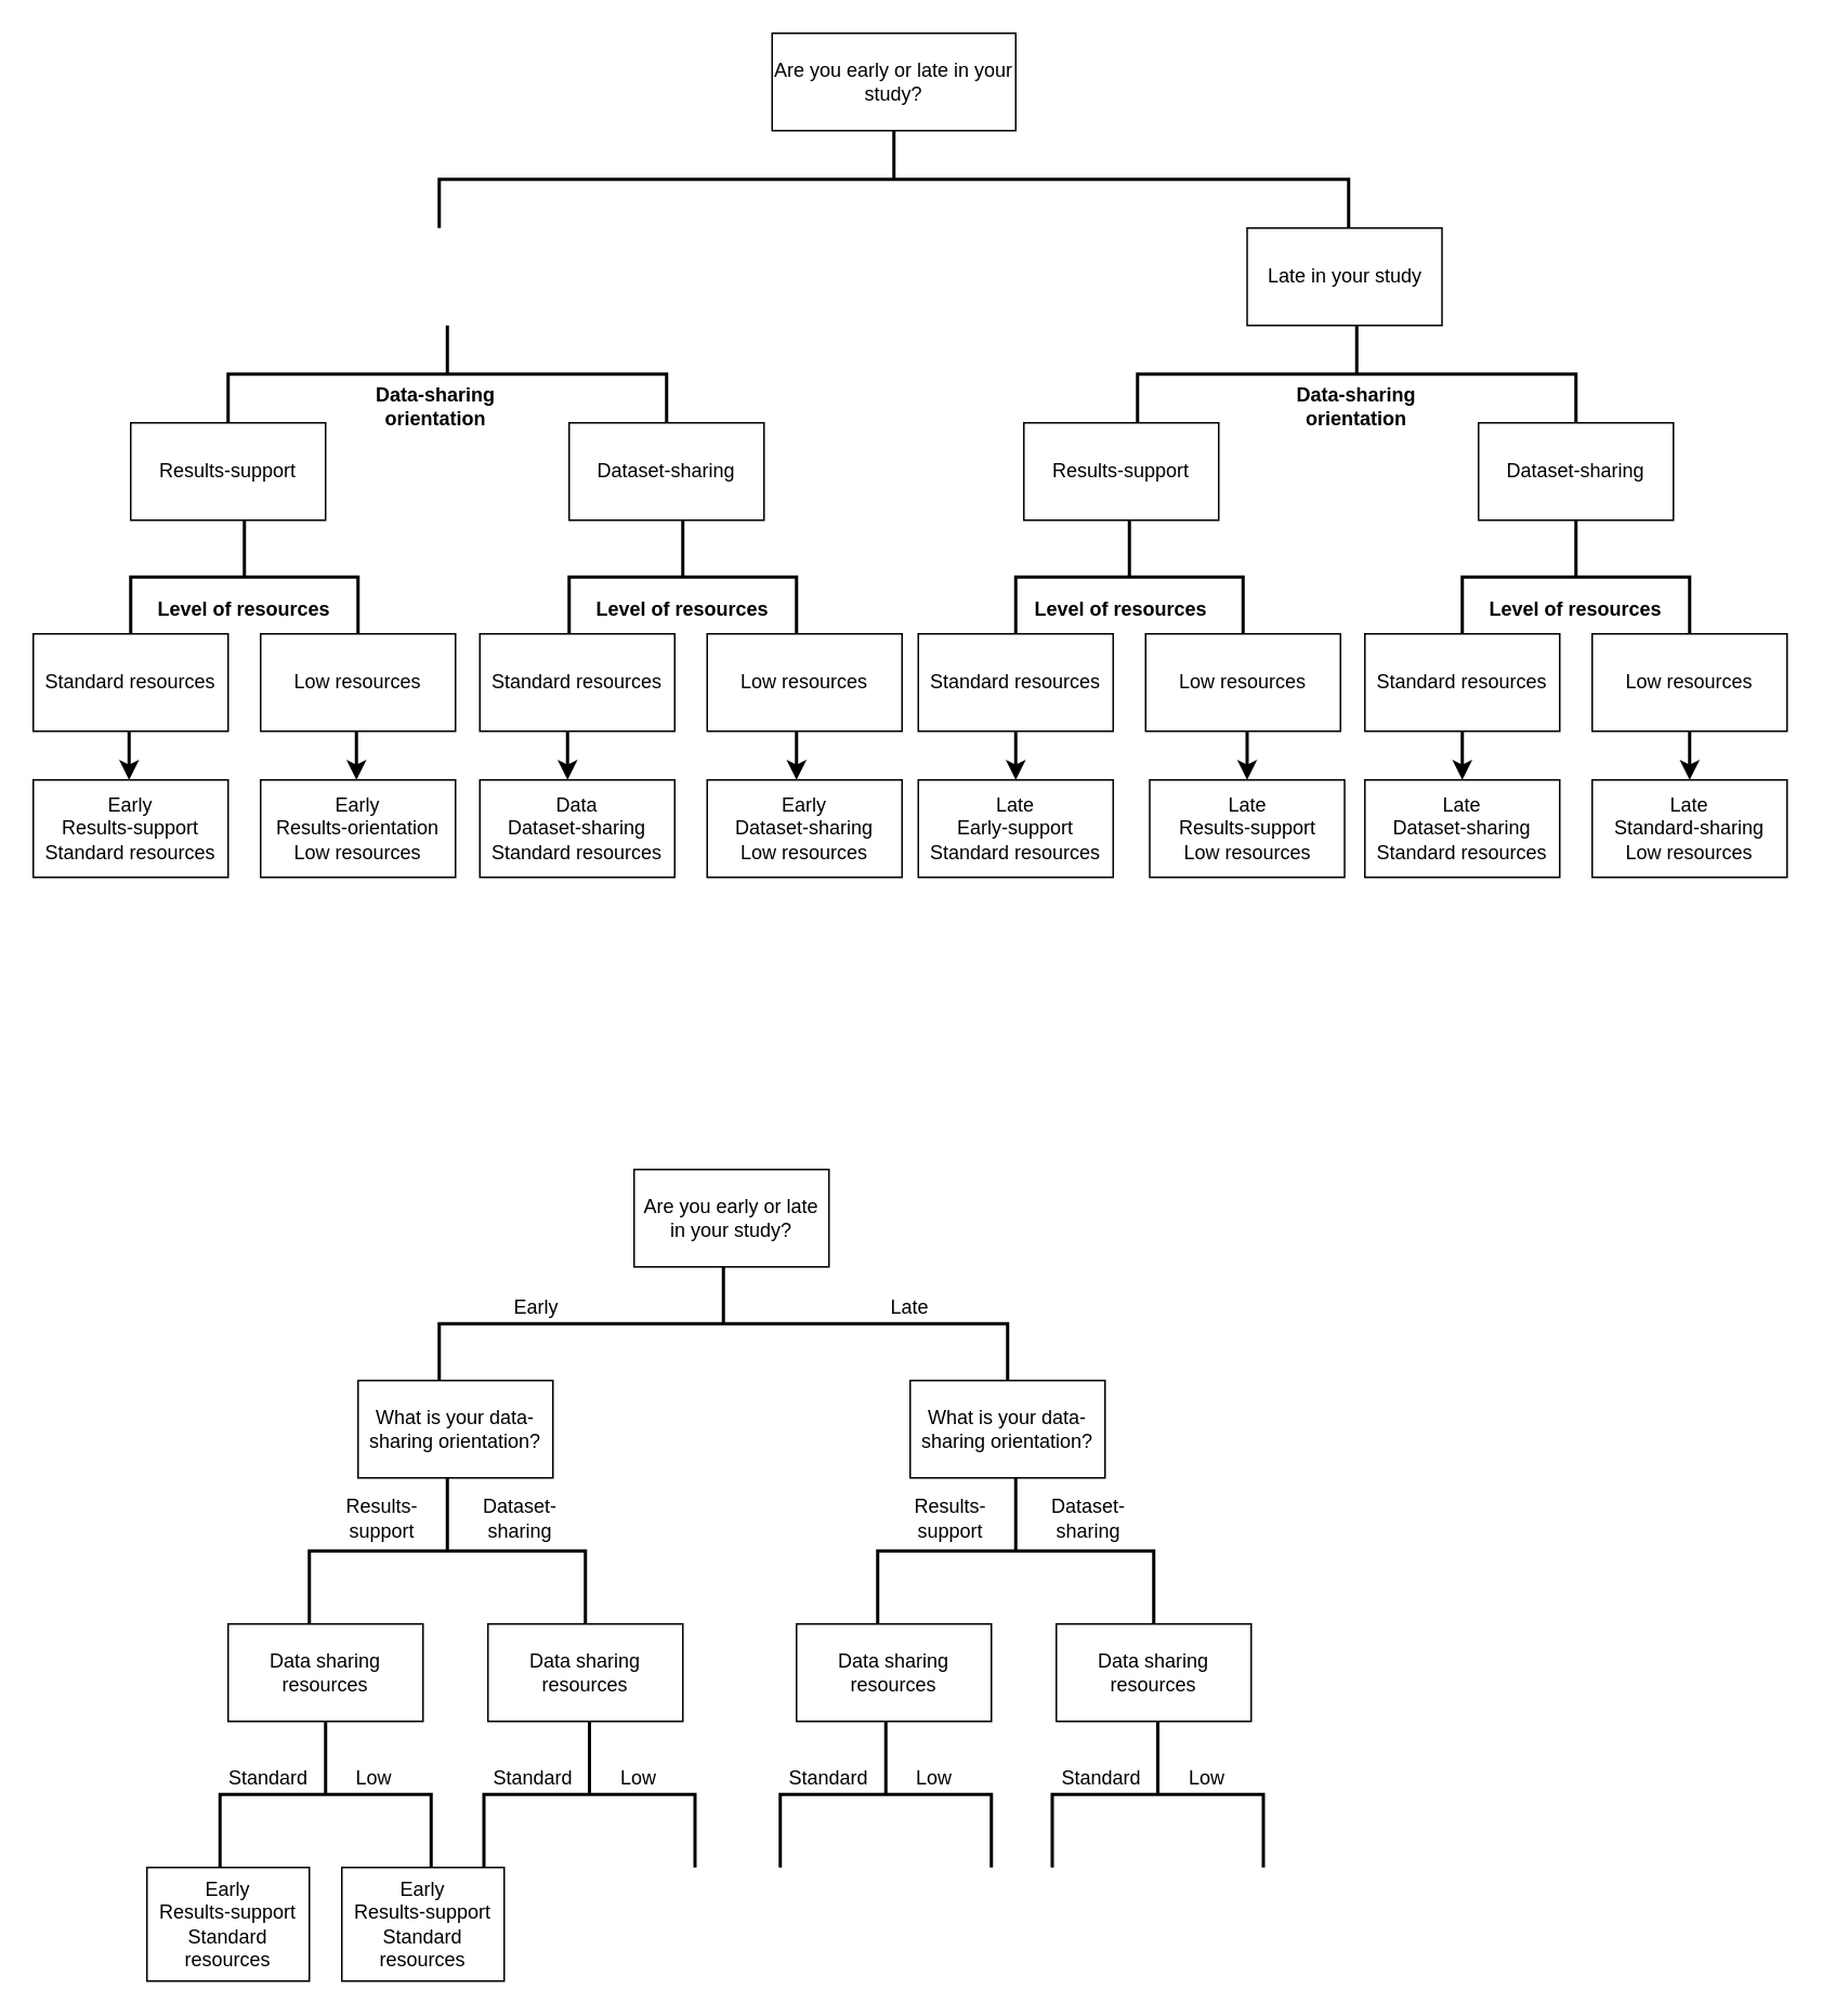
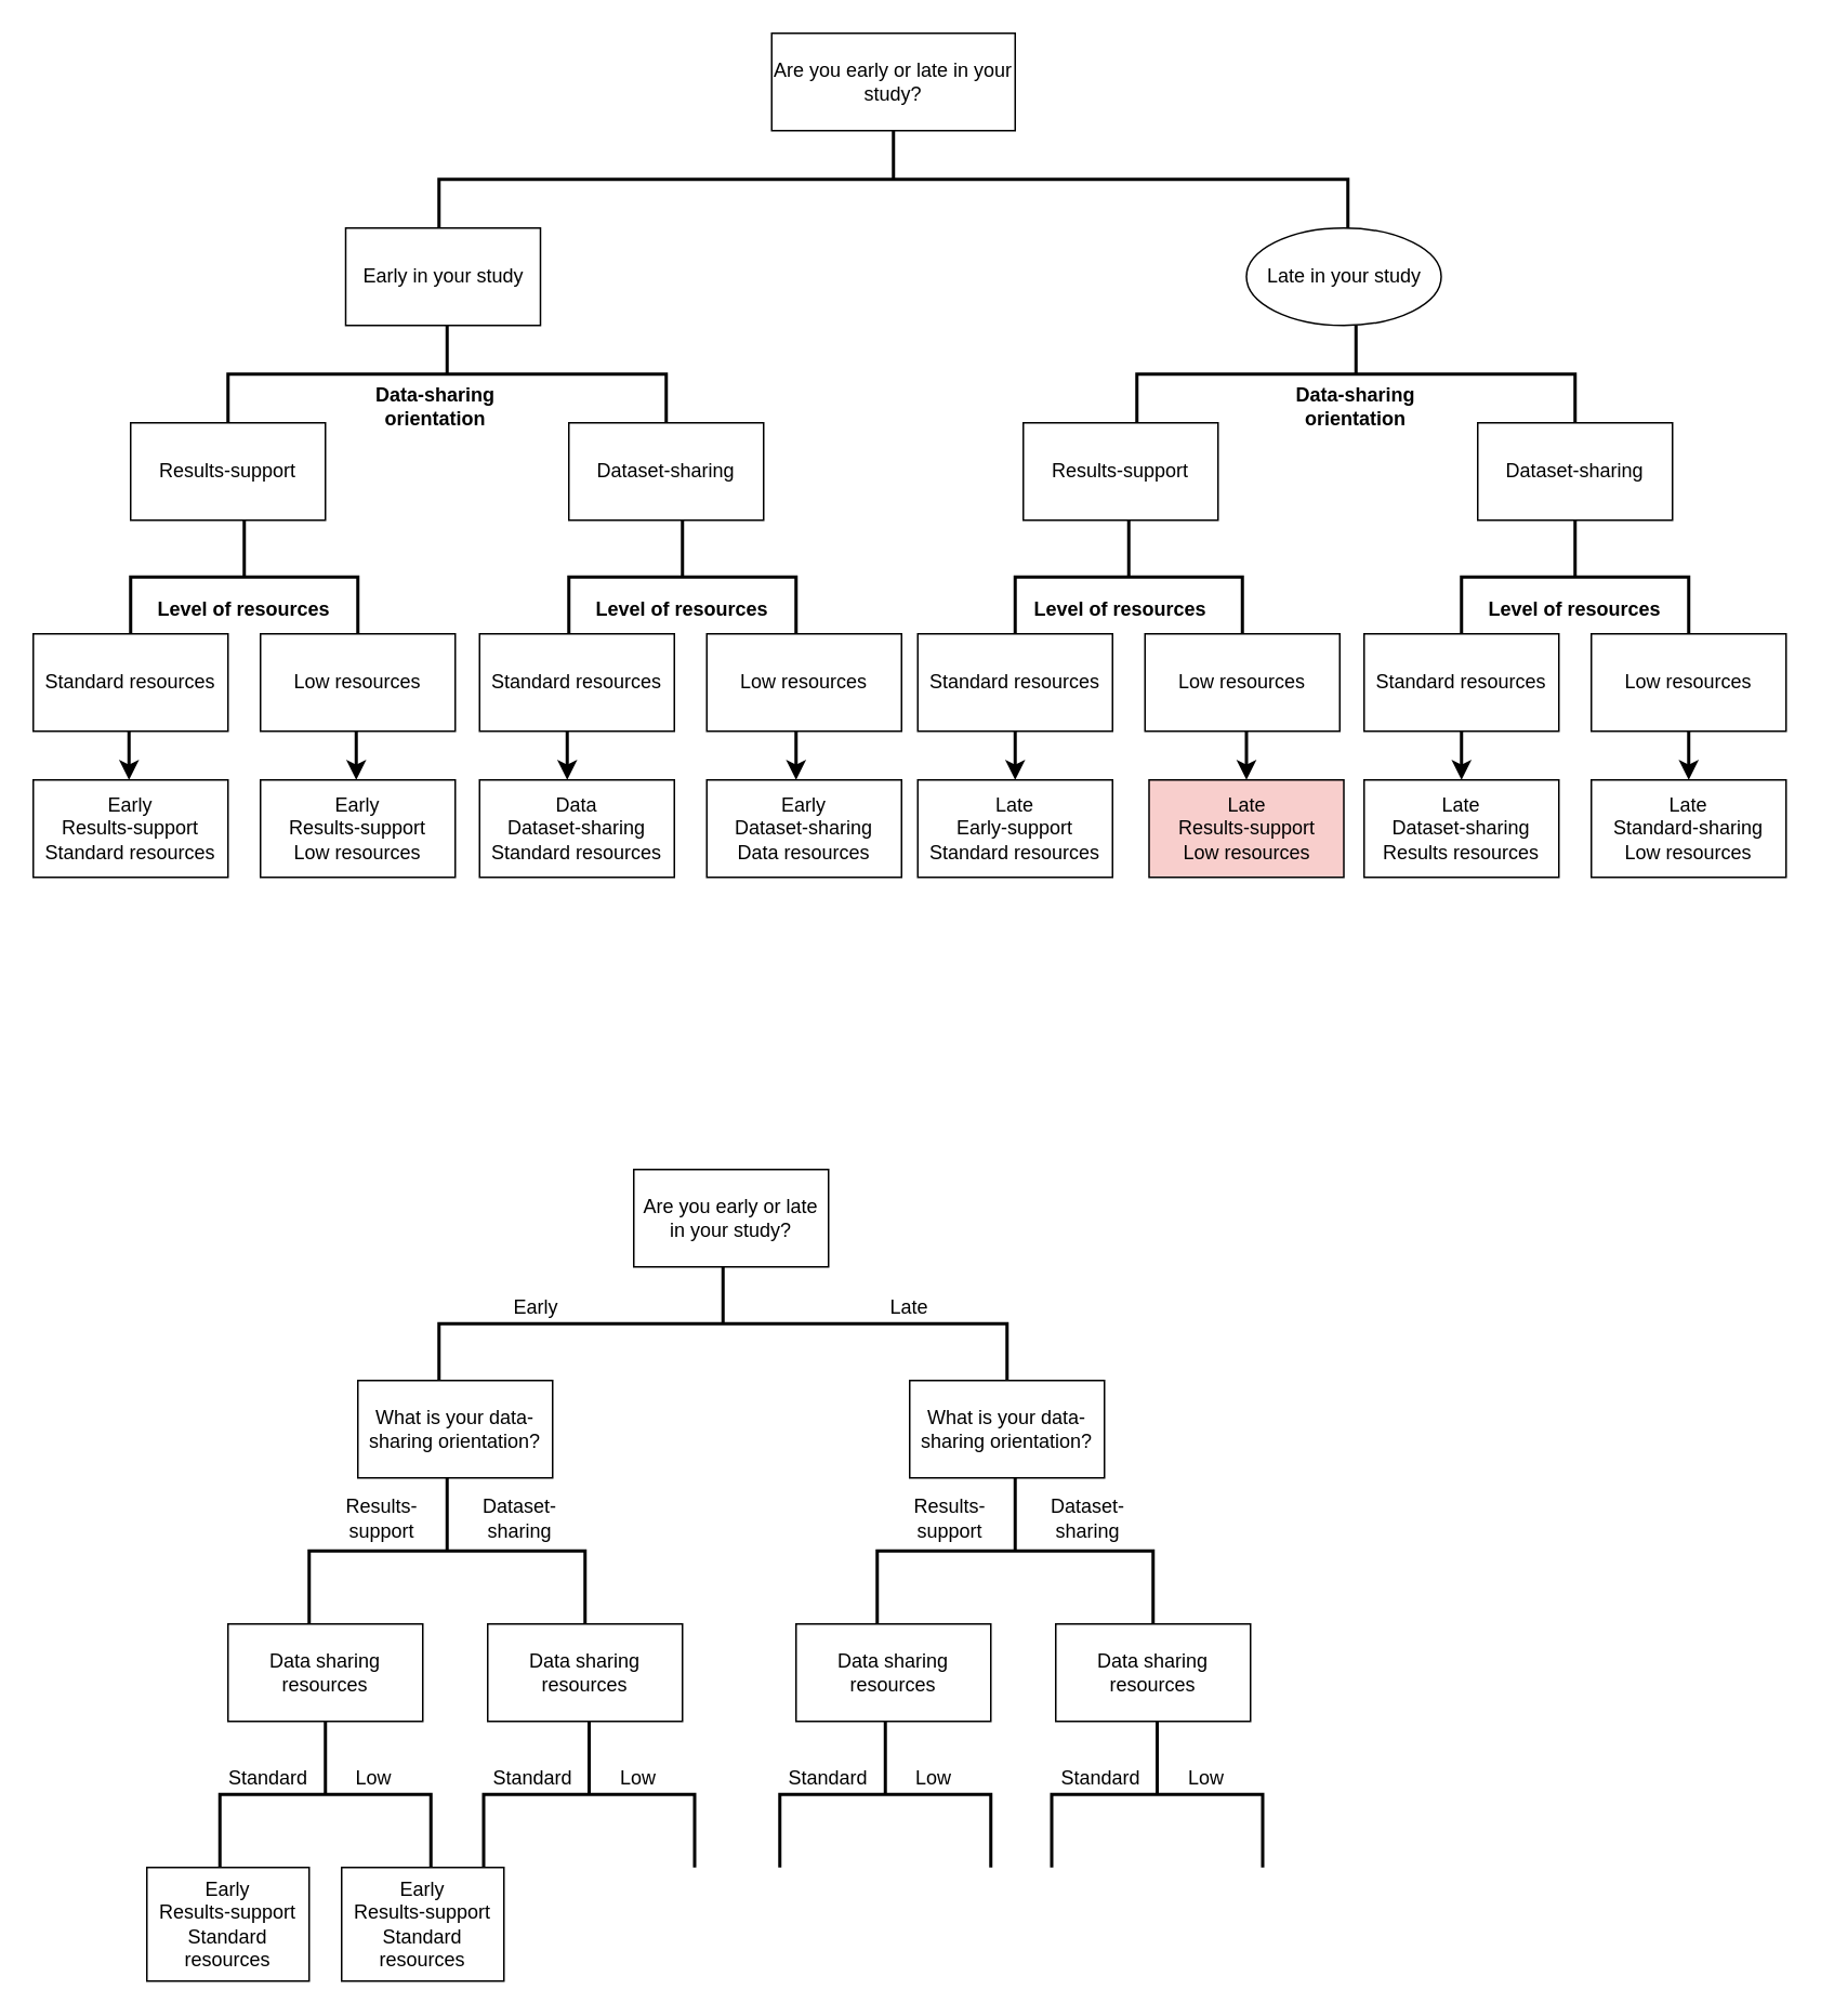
+ <mxCell id="33" value="Early in your study" style="rounded=0;whiteSpace=wrap;html=1;" parent="1" vertex="1"><mxGeometry x="212.5" y="140" width="120" height="60" as="geometry" /></mxCell>
- <mxCell id="34" value="Late in your study" style="rounded=0;whiteSpace=wrap;html=1;" parent="1" vertex="1"><mxGeometry x="767.5" y="140" width="120" height="60" as="geometry" /></mxCell>
+ <mxCell id="34" value="Late in your study" style="ellipse;whiteSpace=wrap;html=1;" parent="1" vertex="1"><mxGeometry x="767.5" y="140" width="120" height="60" as="geometry" /></mxCell>
- <mxCell id="69" value="Early&lt;br&gt;Results-orientation&lt;br&gt;Low resources" style="rounded=0;whiteSpace=wrap;html=1;" parent="1" vertex="1"><mxGeometry x="160" y="480" width="120" height="60" as="geometry" /></mxCell>
+ <mxCell id="69" value="Early&lt;br&gt;Results-support&lt;br&gt;Low resources" style="rounded=0;whiteSpace=wrap;html=1;" parent="1" vertex="1"><mxGeometry x="160" y="480" width="120" height="60" as="geometry" /></mxCell>
- <mxCell id="71" value="Early&lt;br&gt;Dataset-sharing&lt;br&gt;Low resources" style="rounded=0;whiteSpace=wrap;html=1;" parent="1" vertex="1"><mxGeometry x="435" y="480" width="120" height="60" as="geometry" /></mxCell>
+ <mxCell id="71" value="Early&lt;br&gt;Dataset-sharing&lt;br&gt;Data resources" style="rounded=0;whiteSpace=wrap;html=1;" parent="1" vertex="1"><mxGeometry x="435" y="480" width="120" height="60" as="geometry" /></mxCell>
- <mxCell id="73" value="Late&lt;br&gt;Results-support&lt;br&gt;Low resources" style="rounded=0;whiteSpace=wrap;html=1;" parent="1" vertex="1"><mxGeometry x="707.5" y="480" width="120" height="60" as="geometry" /></mxCell>
+ <mxCell id="73" value="Late&lt;br&gt;Results-support&lt;br&gt;Low resources" style="rounded=0;whiteSpace=wrap;html=1;fillColor=#f8cecc;" parent="1" vertex="1"><mxGeometry x="707.5" y="480" width="120" height="60" as="geometry" /></mxCell>
- <mxCell id="74" value="Late&lt;br&gt;Dataset-sharing&lt;br&gt;Standard resources" style="rounded=0;whiteSpace=wrap;html=1;" parent="1" vertex="1"><mxGeometry x="840" y="480" width="120" height="60" as="geometry" /></mxCell>
+ <mxCell id="74" value="Late&lt;br&gt;Dataset-sharing&lt;br&gt;Results resources" style="rounded=0;whiteSpace=wrap;html=1;" parent="1" vertex="1"><mxGeometry x="840" y="480" width="120" height="60" as="geometry" /></mxCell>
